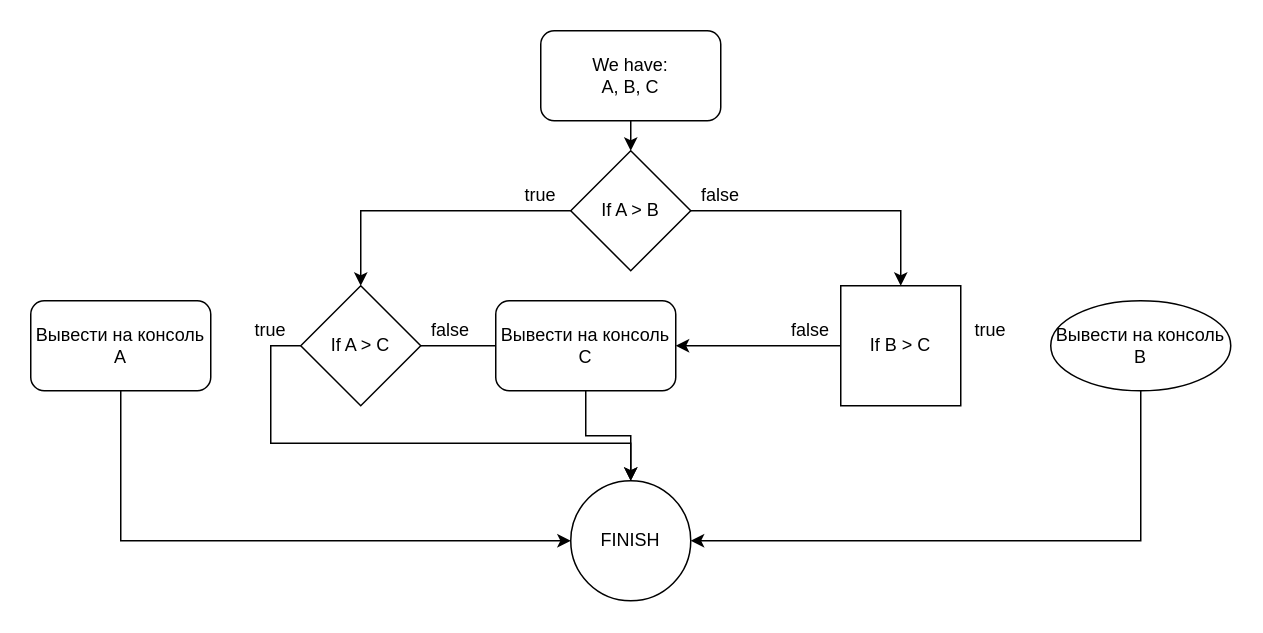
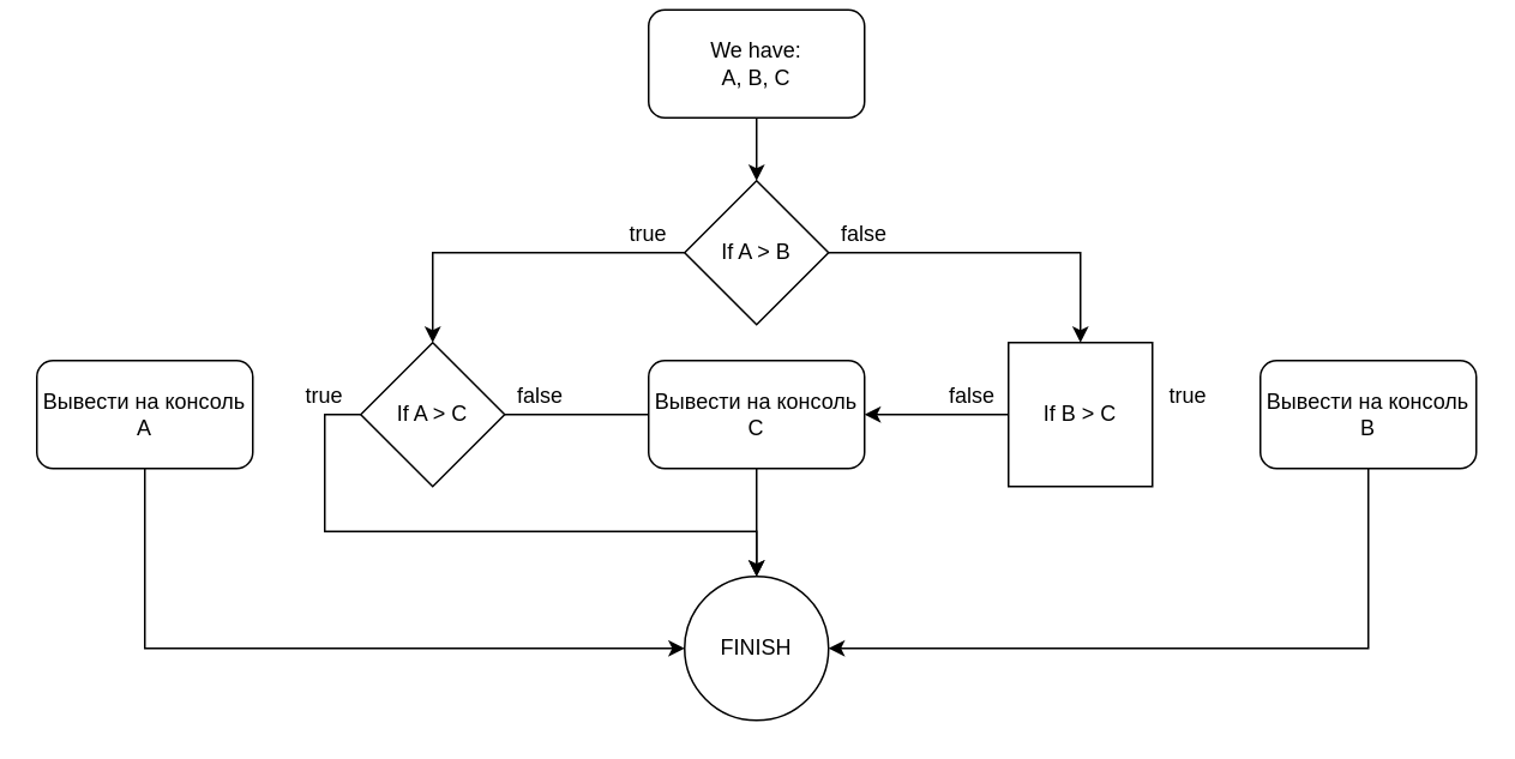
- <mxCell id="4" value="We have:&lt;br&gt;A, B, C" style="rounded=1;whiteSpace=wrap;html=1;" vertex="1" parent="1"><mxGeometry x="360" y="20" width="120" height="60" as="geometry" /></mxCell>
+ <mxCell id="4" value="We have:&lt;br&gt;A, B, C" style="rounded=1;whiteSpace=wrap;html=1;" vertex="1" parent="1"><mxGeometry x="360" y="5" width="120" height="60" as="geometry" /></mxCell>
- <mxCell id="20" value="Вывести на консоль&lt;br&gt;C" style="rounded=1;whiteSpace=wrap;html=1;" vertex="1" parent="1"><mxGeometry x="330" y="200" width="120" height="60" as="geometry" /></mxCell>
+ <mxCell id="20" value="Вывести на консоль&lt;br&gt;C" style="rounded=1;whiteSpace=wrap;html=1;" vertex="1" parent="1"><mxGeometry x="360" y="200" width="120" height="60" as="geometry" /></mxCell>
- <mxCell id="18" value="Вывести на консоль&lt;br&gt;B" style="ellipse;whiteSpace=wrap;html=1;" vertex="1" parent="1"><mxGeometry x="700" y="200" width="120" height="60" as="geometry" /></mxCell>
+ <mxCell id="18" value="Вывести на консоль&lt;br&gt;B" style="rounded=1;whiteSpace=wrap;html=1;" vertex="1" parent="1"><mxGeometry x="700" y="200" width="120" height="60" as="geometry" /></mxCell>
